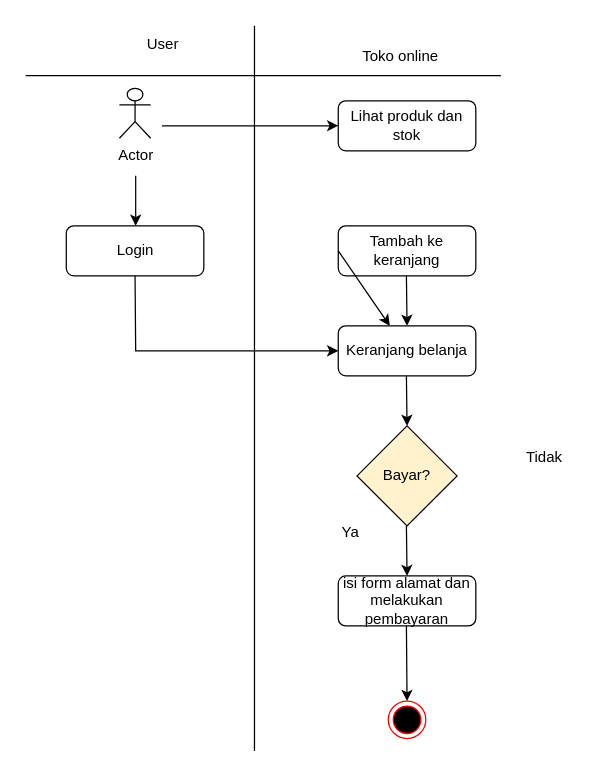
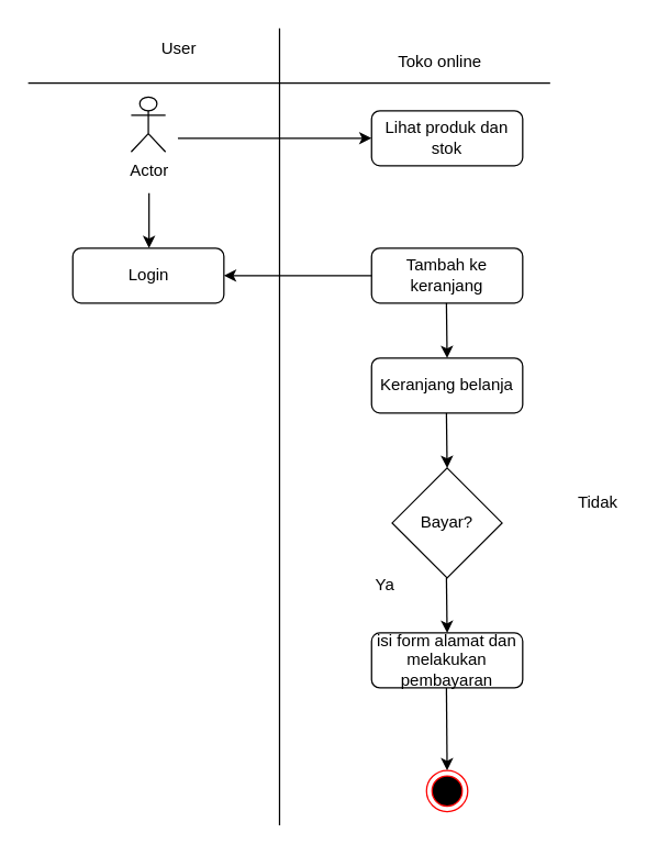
- <mxCell id="12" value="" style="endArrow=classic;html=1;rounded=0;exitX=0;exitY=0.5;exitDx=0;exitDy=0;" edge="1" parent="1" source="11" target="14"><mxGeometry width="50" height="50" relative="1" as="geometry"><mxPoint x="220" y="170" as="sourcePoint" /><mxPoint x="220" y="230" as="targetPoint" /></mxGeometry></mxCell>
+ <mxCell id="12" value="" style="endArrow=classic;html=1;rounded=0;exitX=0;exitY=0.5;exitDx=0;exitDy=0;entryX=1;entryY=0.5;entryDx=0;entryDy=0;" edge="1" parent="1" source="11" target="10"><mxGeometry width="50" height="50" relative="1" as="geometry"><mxPoint x="220" y="170" as="sourcePoint" /><mxPoint x="220" y="230" as="targetPoint" /></mxGeometry></mxCell>
- <mxCell id="13" value="" style="endArrow=classic;html=1;rounded=0;exitX=0.5;exitY=1;exitDx=0;exitDy=0;entryX=0;entryY=0.5;entryDx=0;entryDy=0;" edge="1" parent="1" source="10" target="14"><mxGeometry width="50" height="50" relative="1" as="geometry"><mxPoint x="147.5" y="270" as="sourcePoint" /><mxPoint x="108" y="290" as="targetPoint" /><Array as="points"><mxPoint x="108" y="280" /></Array></mxGeometry></mxCell>
- <mxCell id="17" value="Bayar?" style="rhombus;whiteSpace=wrap;html=1;fillColor=#fff2cc;" vertex="1" parent="1"><mxGeometry x="285" y="340" width="80" height="80" as="geometry" /></mxCell>
+ <mxCell id="17" value="Bayar?" style="rhombus;whiteSpace=wrap;html=1;" vertex="1" parent="1"><mxGeometry x="285" y="340" width="80" height="80" as="geometry" /></mxCell>
